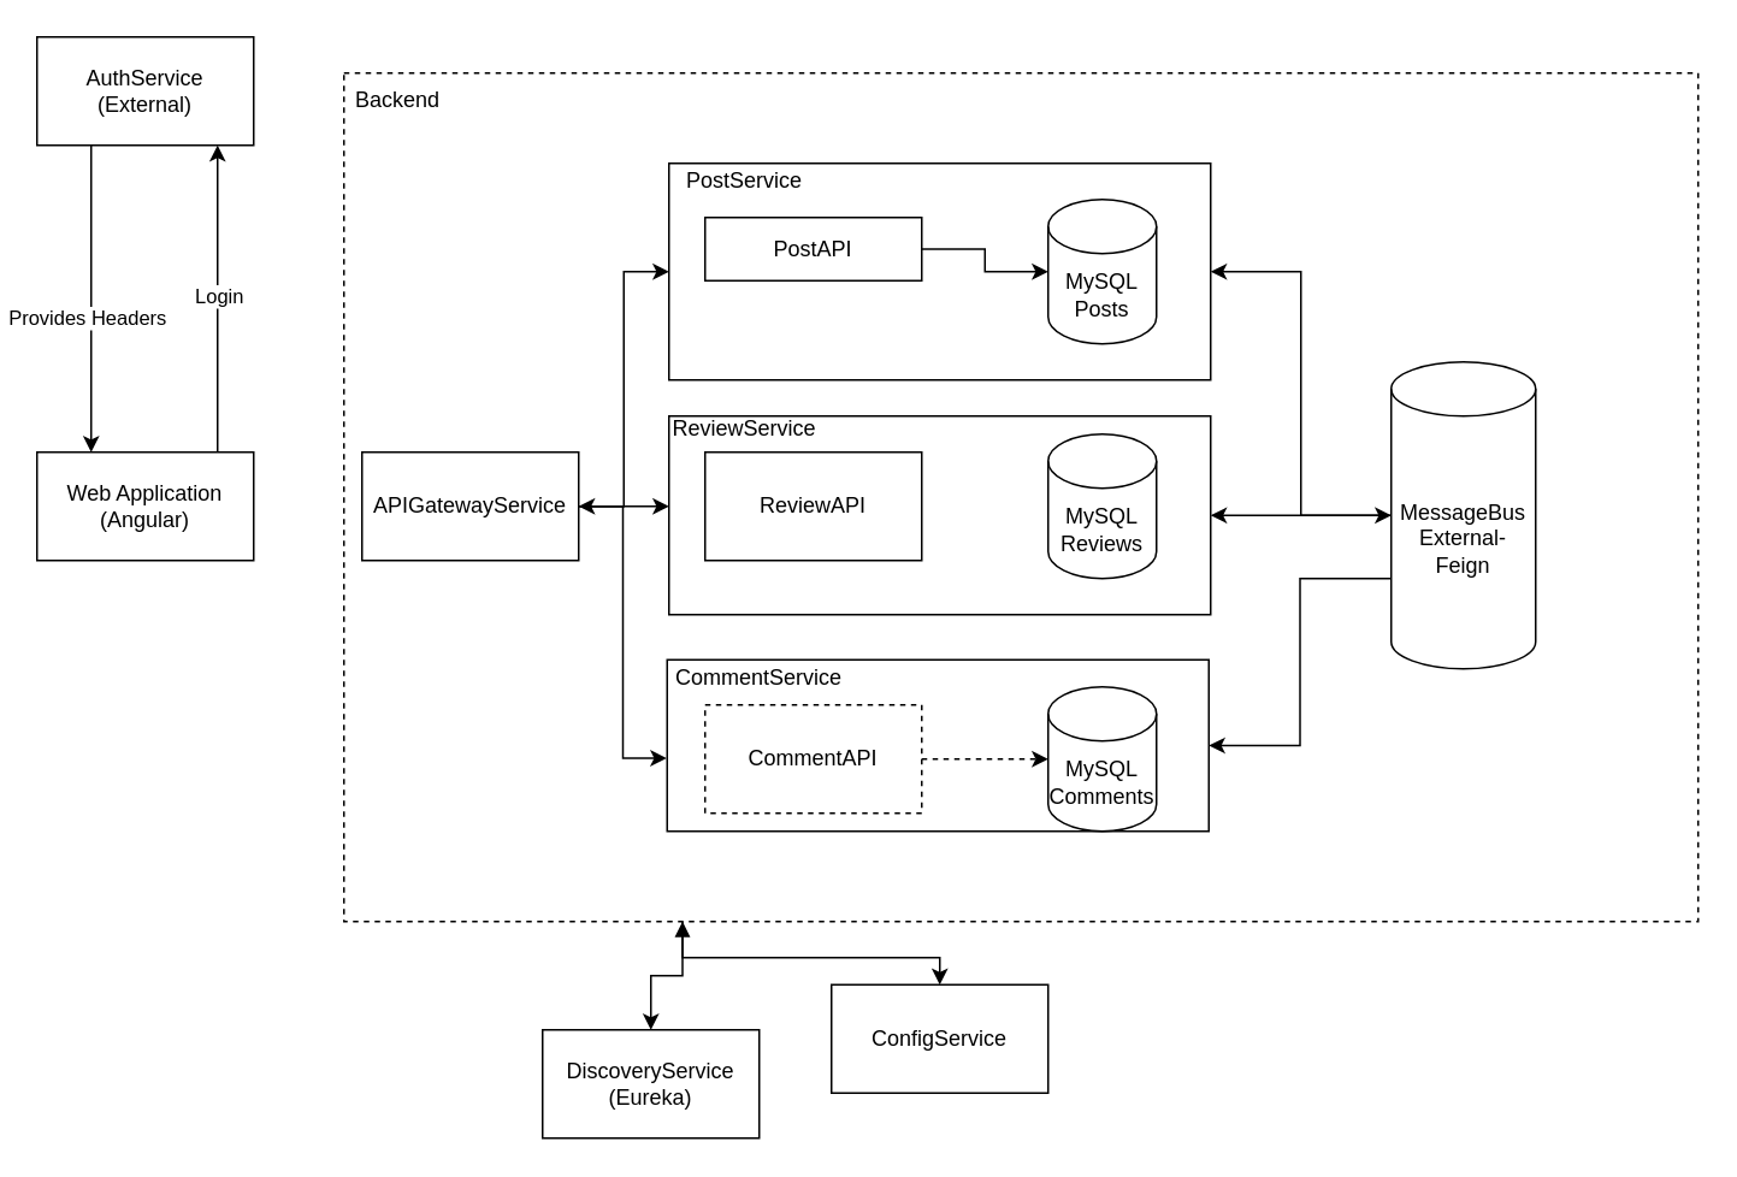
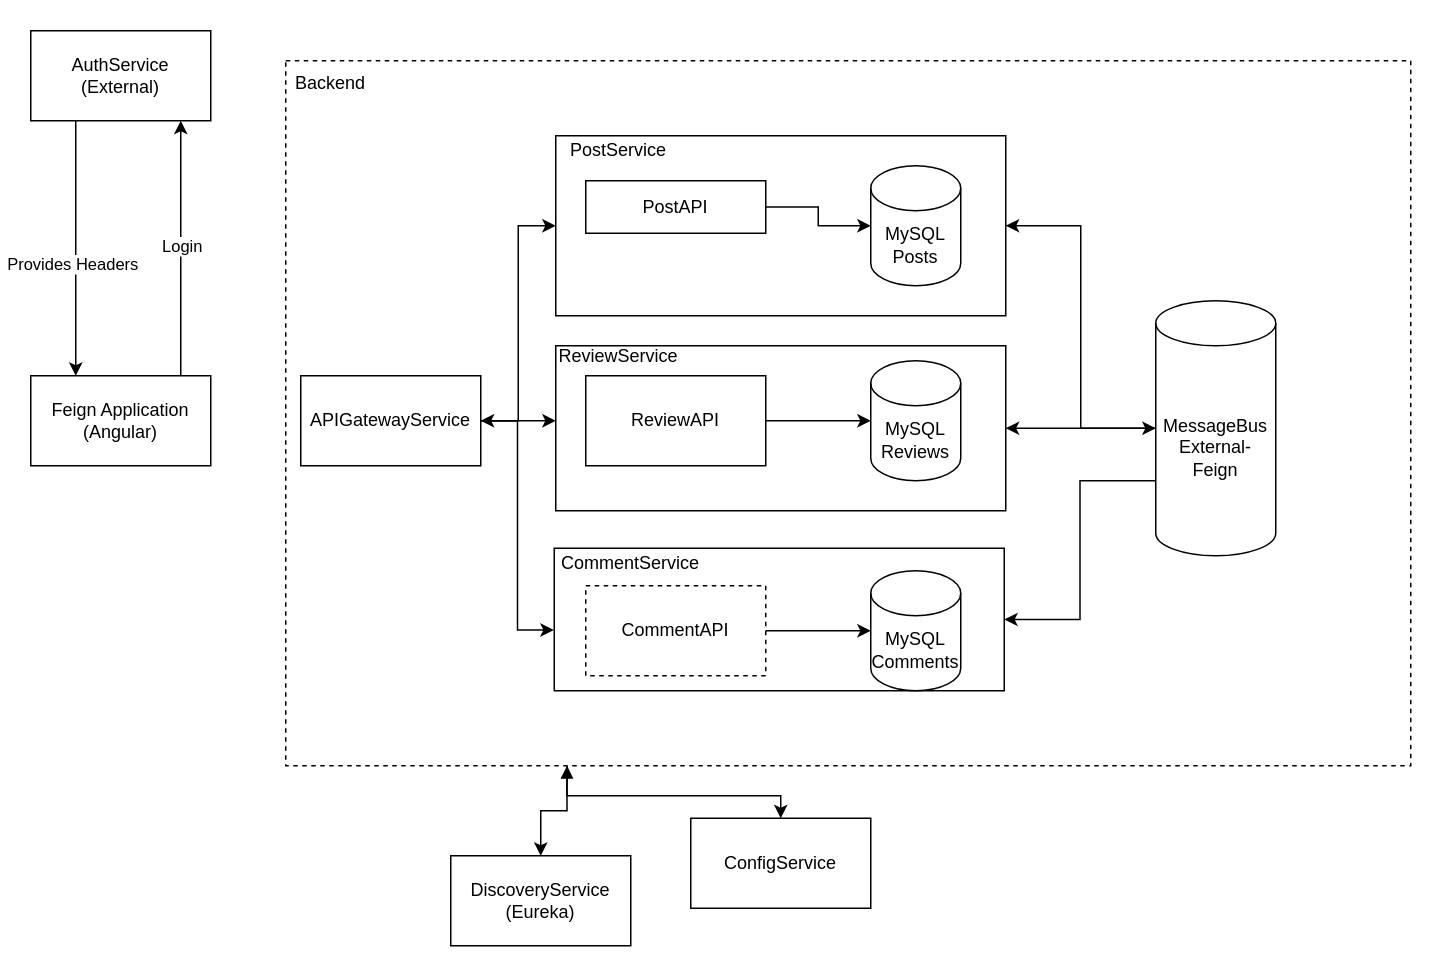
- <mxCell id="10" value="Web Application&lt;br&gt;(Angular)" style="rounded=0;whiteSpace=wrap;html=1;" vertex="1" parent="1"><mxGeometry x="20" y="250" width="120" height="60" as="geometry" /></mxCell>
+ <mxCell id="10" value="Feign Application&lt;br&gt;(Angular)" style="rounded=0;whiteSpace=wrap;html=1;" vertex="1" parent="1"><mxGeometry x="20" y="250" width="120" height="60" as="geometry" /></mxCell>
+ <mxCell id="16" style="edgeStyle=orthogonalEdgeStyle;rounded=0;orthogonalLoop=1;jettySize=auto;html=1;exitX=1;exitY=0.5;exitDx=0;exitDy=0;" edge="1" parent="1" source="17" target="20"><mxGeometry relative="1" as="geometry" /></mxCell>
- <mxCell id="22" style="edgeStyle=orthogonalEdgeStyle;rounded=0;orthogonalLoop=1;jettySize=auto;html=1;exitX=1;exitY=0.5;exitDx=0;exitDy=0;entryX=0;entryY=0.5;entryDx=0;entryDy=0;entryPerimeter=0;dashed=1;" edge="1" parent="1" source="18" target="19"><mxGeometry relative="1" as="geometry" /></mxCell>
+ <mxCell id="22" style="edgeStyle=orthogonalEdgeStyle;rounded=0;orthogonalLoop=1;jettySize=auto;html=1;exitX=1;exitY=0.5;exitDx=0;exitDy=0;entryX=0;entryY=0.5;entryDx=0;entryDy=0;entryPerimeter=0;" edge="1" parent="1" source="18" target="19"><mxGeometry relative="1" as="geometry" /></mxCell>
